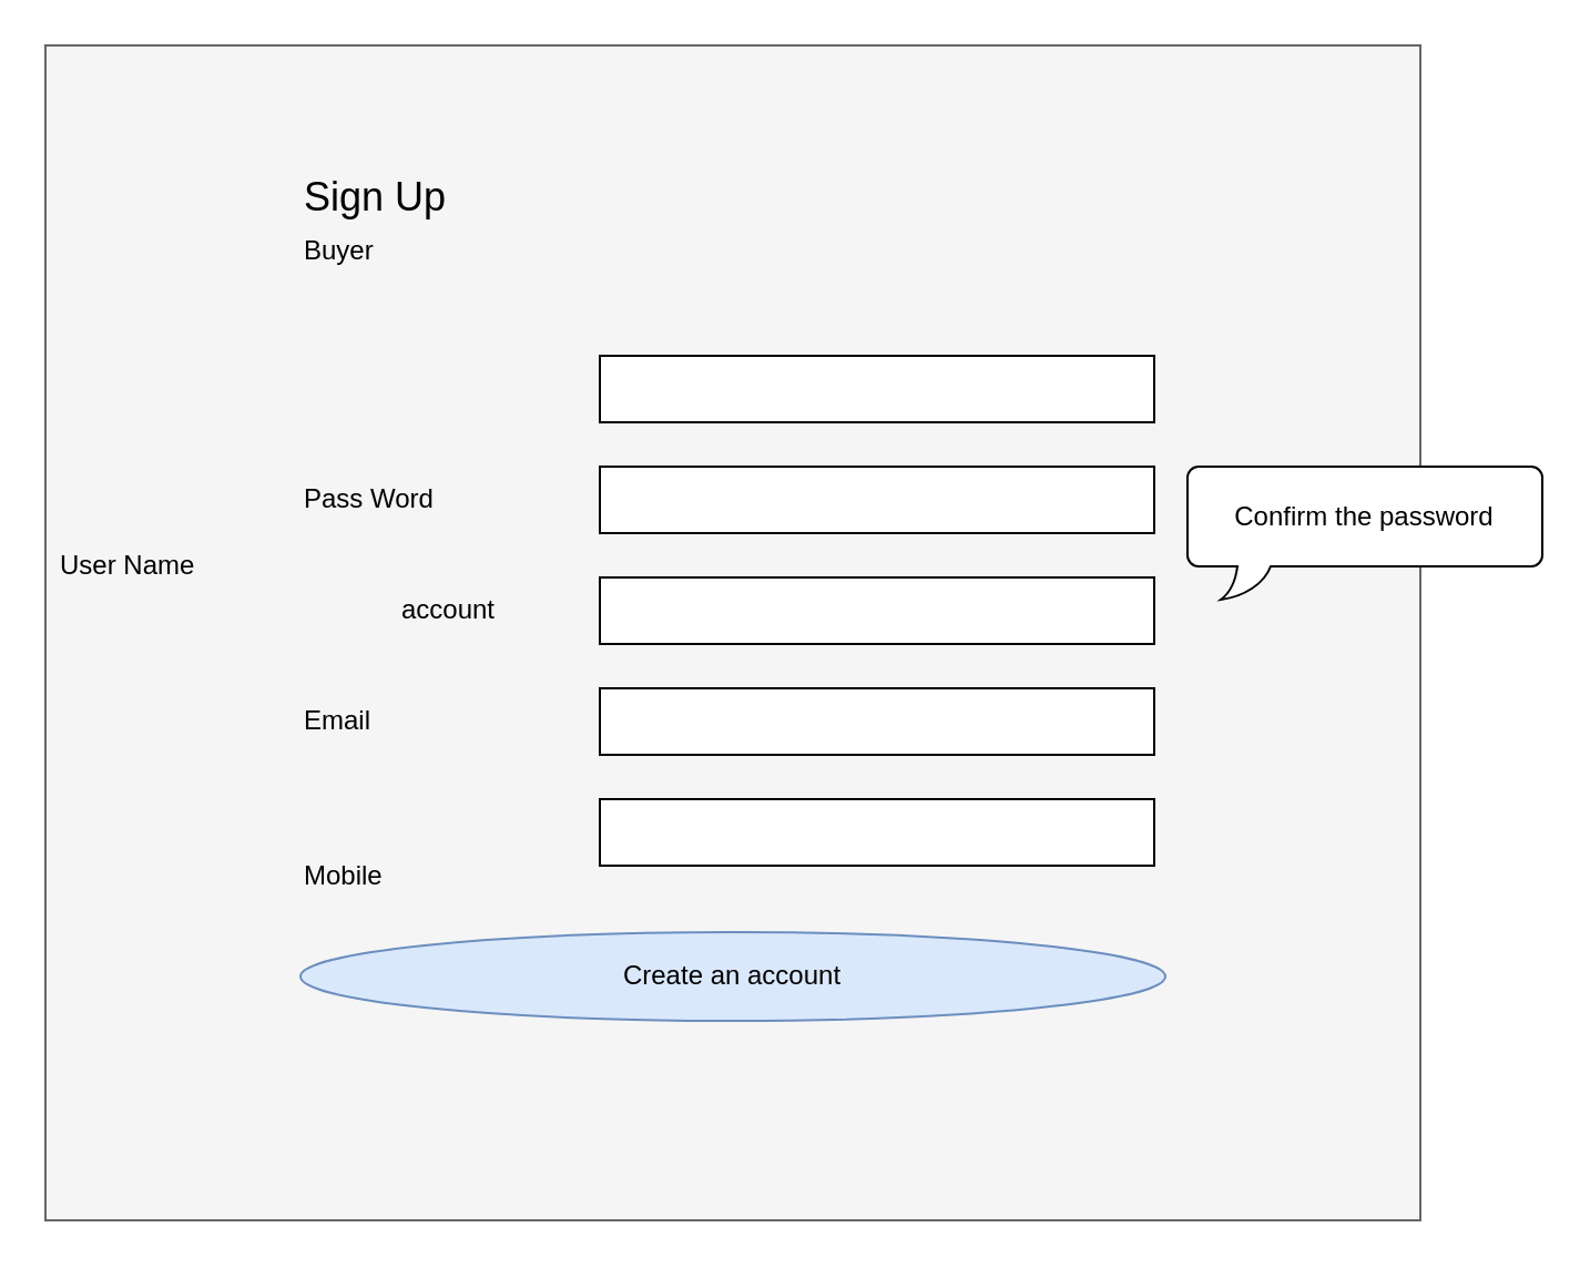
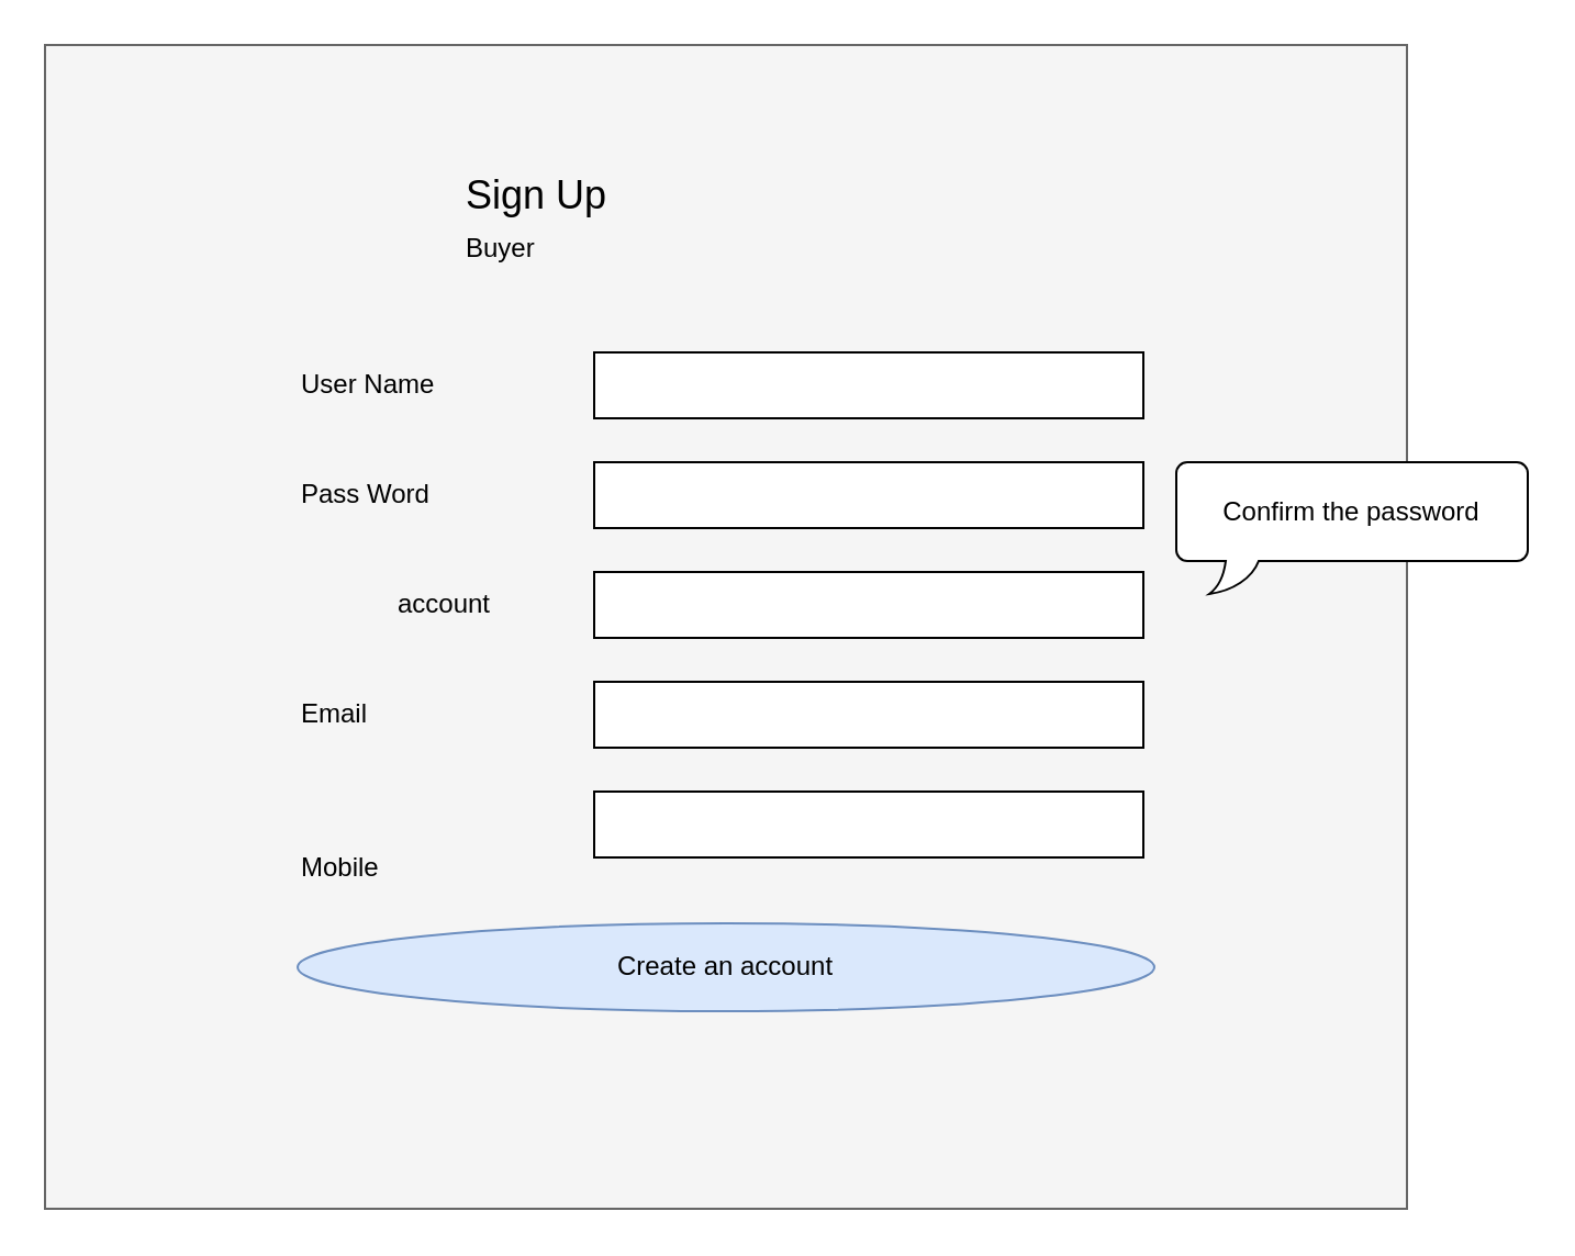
- <mxCell id="3" value="&lt;p style=&quot;line-height: 130%&quot;&gt;&lt;/p&gt;&lt;div&gt;&lt;font style=&quot;font-size: 18px&quot;&gt;Sign Up&lt;/font&gt;&lt;/div&gt;&lt;div&gt;&lt;font style=&quot;font-size: 18px&quot;&gt;&lt;font style=&quot;font-size: 12px&quot;&gt;Buyer&lt;/font&gt;&lt;br&gt;&lt;/font&gt;&lt;/div&gt;&lt;p&gt;&lt;/p&gt;" style="text;html=1;strokeColor=none;fillColor=none;align=left;verticalAlign=middle;whiteSpace=wrap;rounded=0;" parent="1" vertex="1"><mxGeometry x="135" y="60" width="120" height="80" as="geometry" /></mxCell>
+ <mxCell id="3" value="&lt;p style=&quot;line-height: 130%&quot;&gt;&lt;/p&gt;&lt;div&gt;&lt;font style=&quot;font-size: 18px&quot;&gt;Sign Up&lt;/font&gt;&lt;/div&gt;&lt;div&gt;&lt;font style=&quot;font-size: 18px&quot;&gt;&lt;font style=&quot;font-size: 12px&quot;&gt;Buyer&lt;/font&gt;&lt;br&gt;&lt;/font&gt;&lt;/div&gt;&lt;p&gt;&lt;/p&gt;" style="text;html=1;strokeColor=none;fillColor=none;align=left;verticalAlign=middle;whiteSpace=wrap;rounded=0;" parent="1" vertex="1"><mxGeometry x="210" y="60" width="120" height="80" as="geometry" /></mxCell>
- <mxCell id="6" value="User Name" style="text;html=1;strokeColor=none;fillColor=none;align=left;verticalAlign=middle;whiteSpace=wrap;rounded=0;shadow=0;glass=0;comic=0;" vertex="1" parent="1"><mxGeometry x="25" y="240" width="90" height="30" as="geometry" /></mxCell>
+ <mxCell id="6" value="User Name" style="text;html=1;strokeColor=none;fillColor=none;align=left;verticalAlign=middle;whiteSpace=wrap;rounded=0;shadow=0;glass=0;comic=0;" vertex="1" parent="1"><mxGeometry x="135" y="160" width="90" height="30" as="geometry" /></mxCell>
